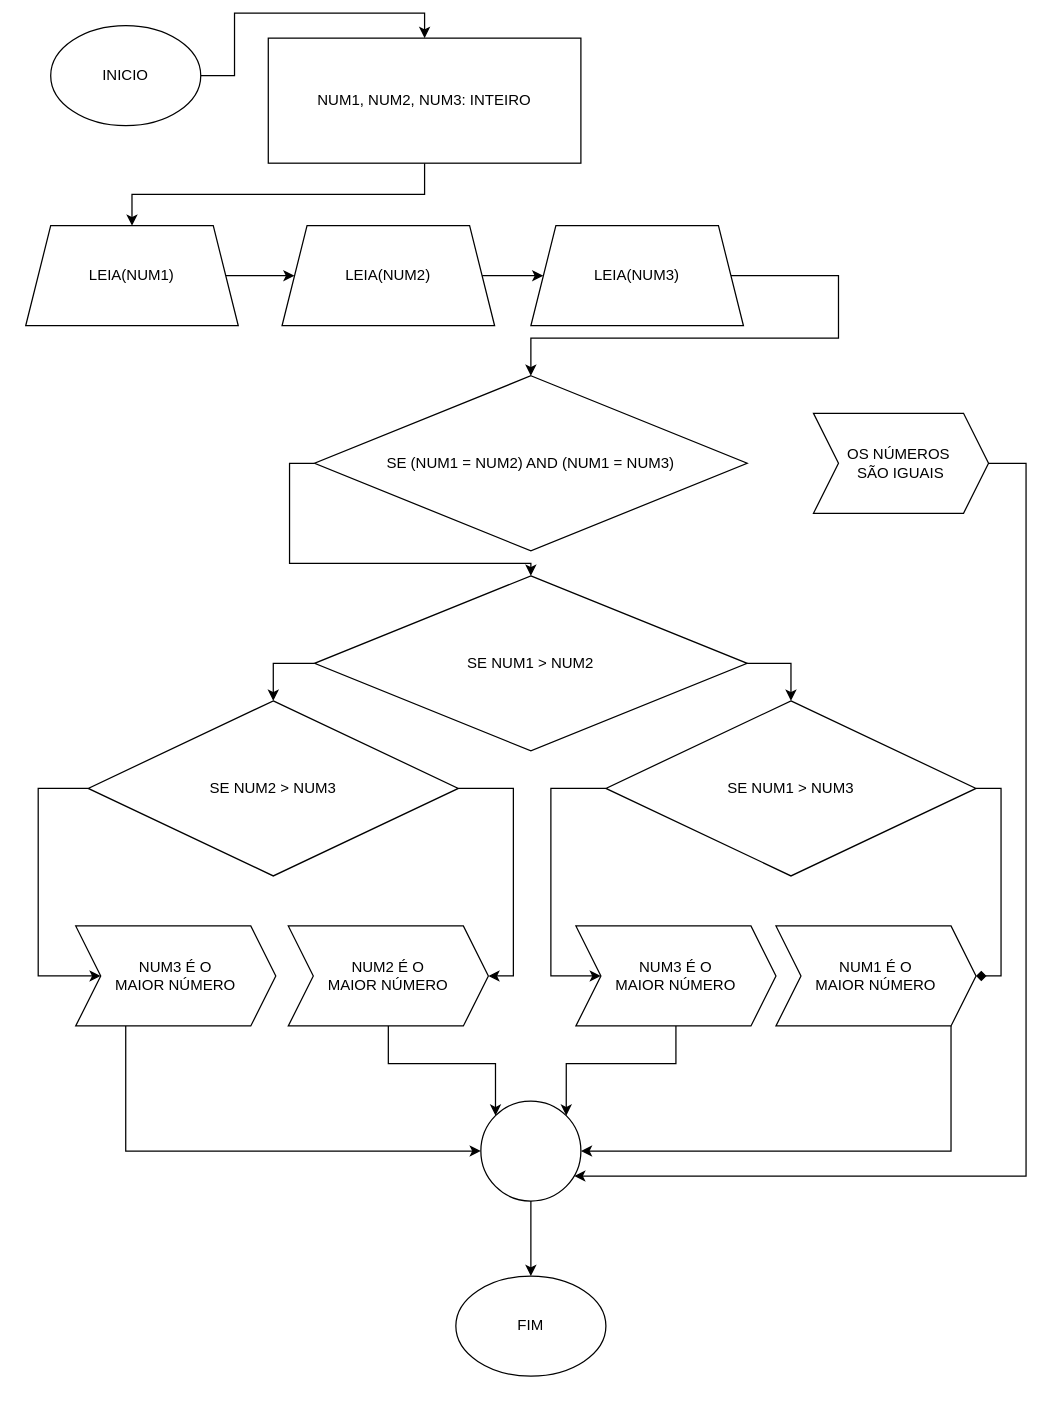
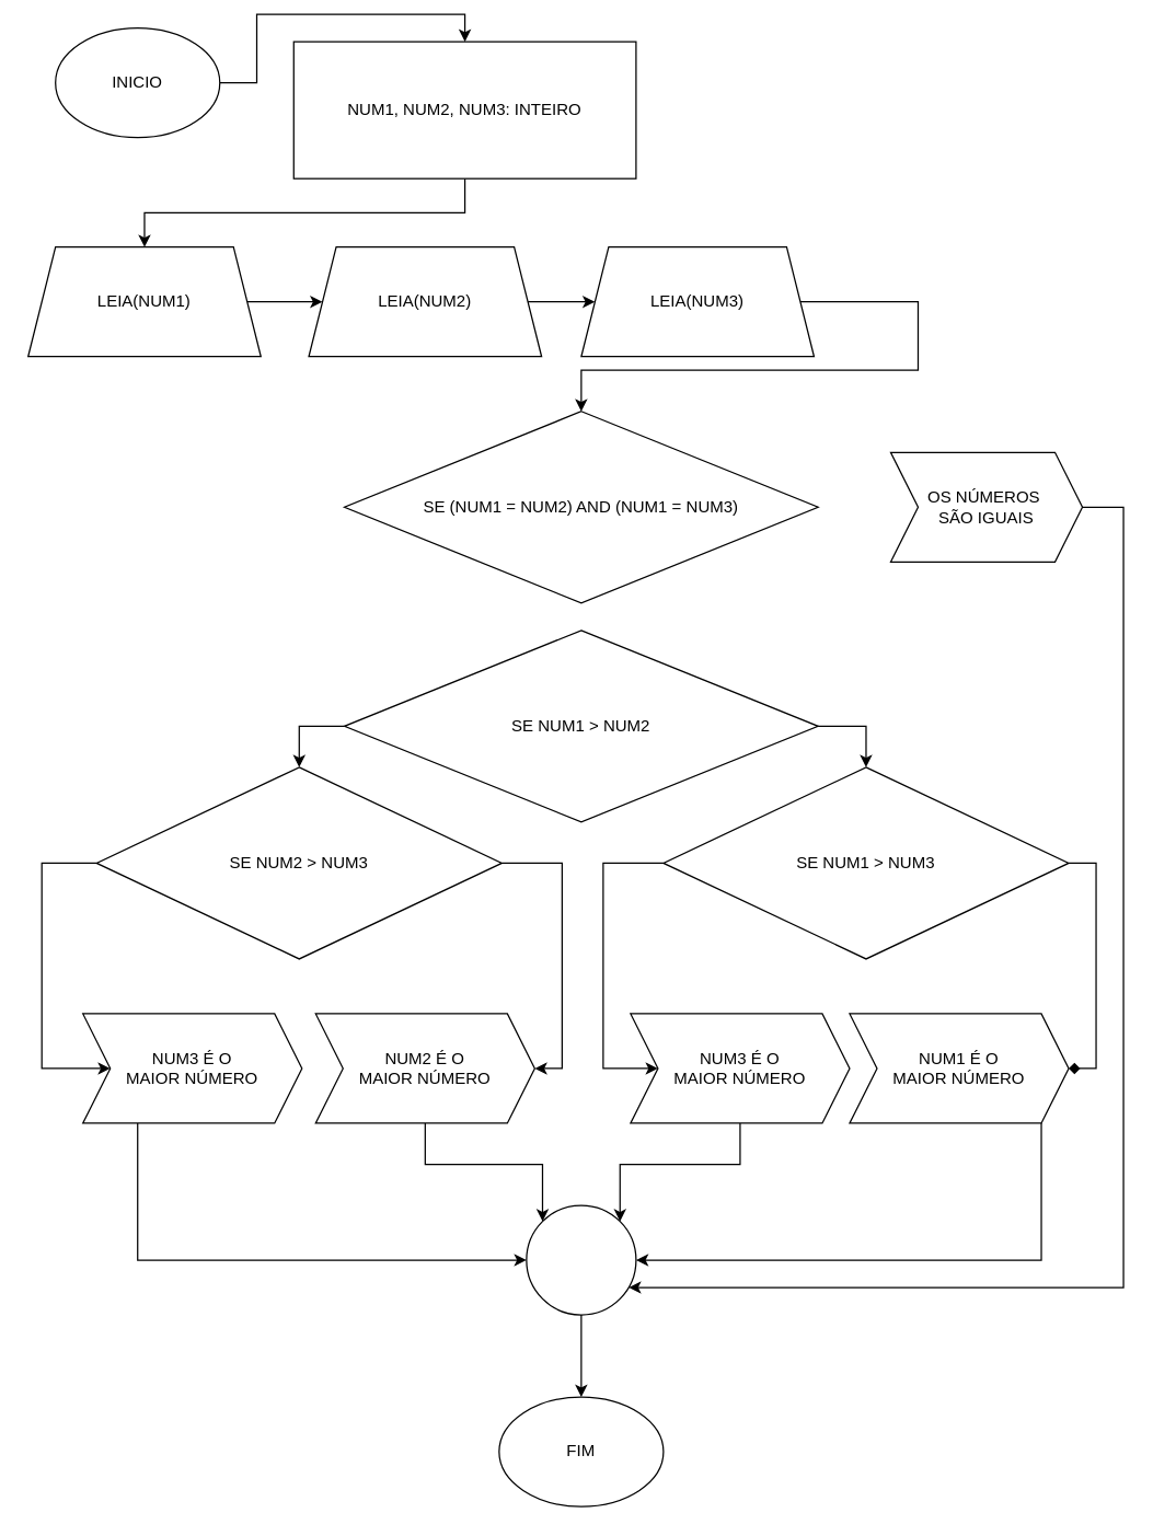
- <mxCell id="32" style="edgeStyle=orthogonalEdgeStyle;rounded=0;orthogonalLoop=1;jettySize=auto;html=1;entryX=0.5;entryY=0;entryDx=0;entryDy=0;exitX=0;exitY=0.5;exitDx=0;exitDy=0;" edge="1" parent="1" source="33" target="10"><mxGeometry relative="1" as="geometry"><Array as="points"><mxPoint x="231" y="370" /><mxPoint x="231" y="450" /><mxPoint x="424" y="450" /></Array></mxGeometry></mxCell>
